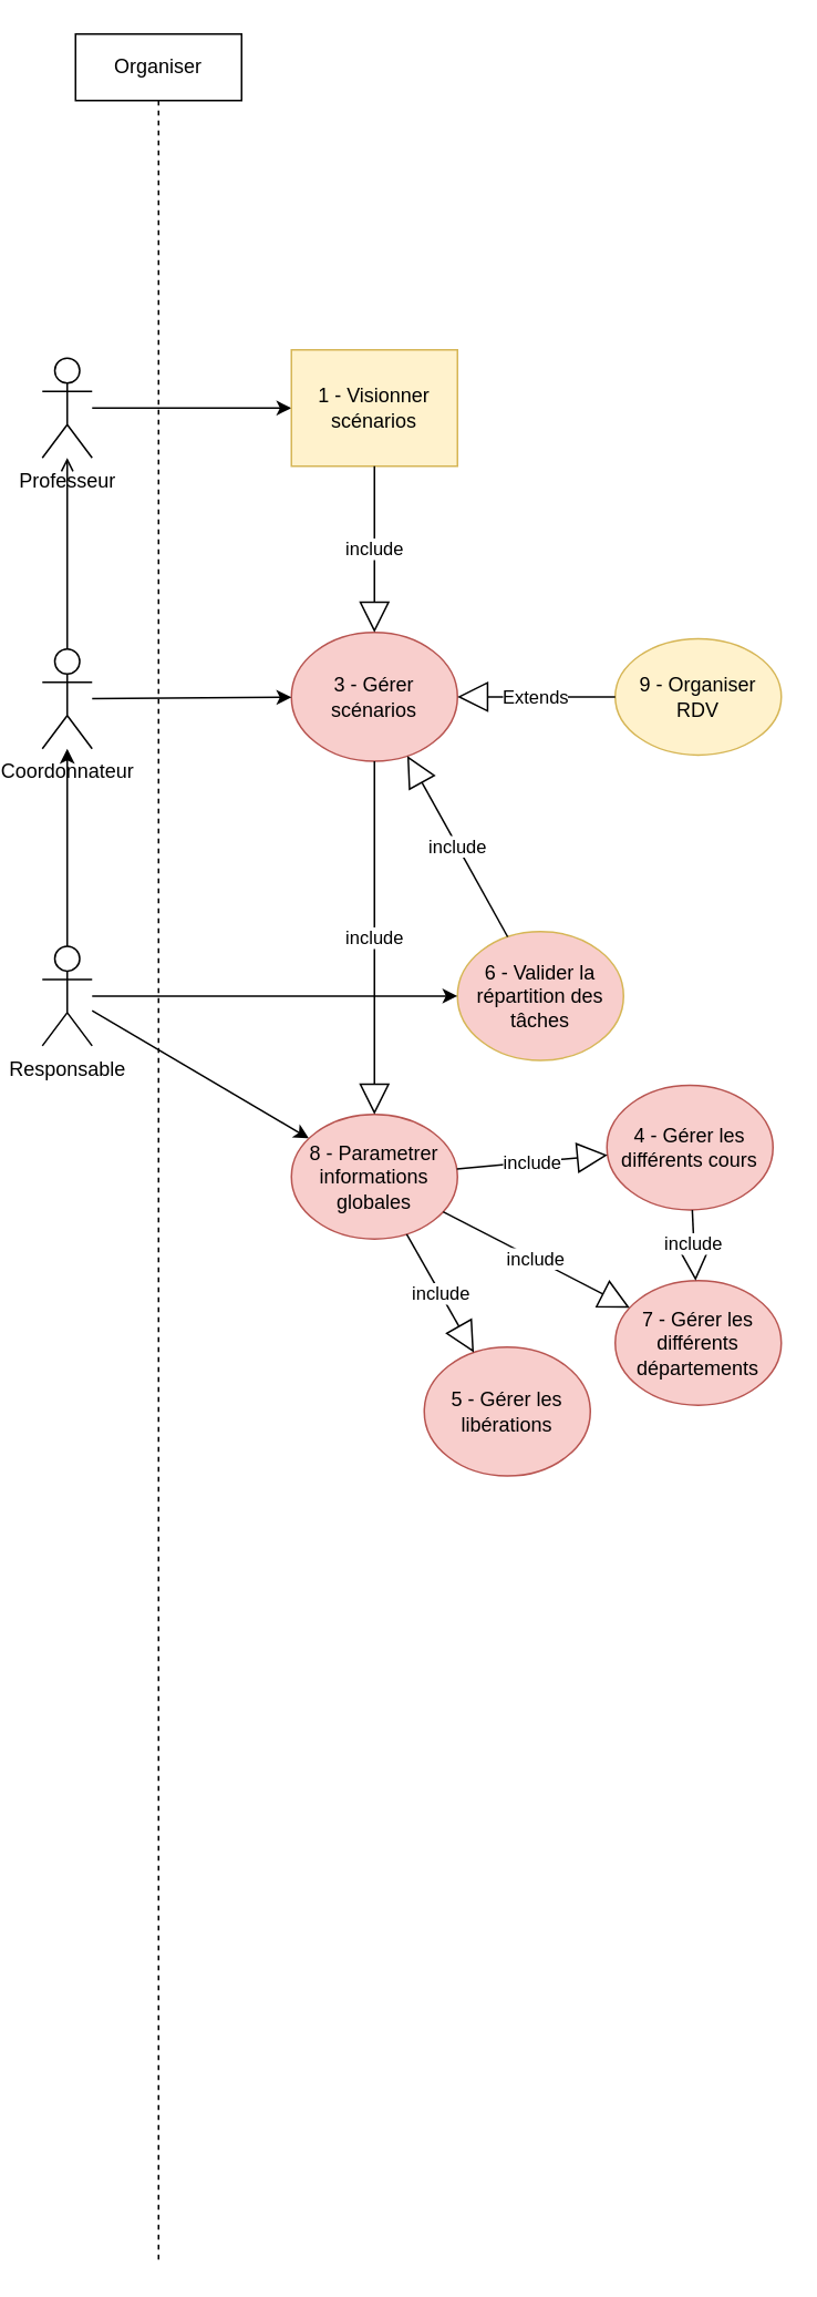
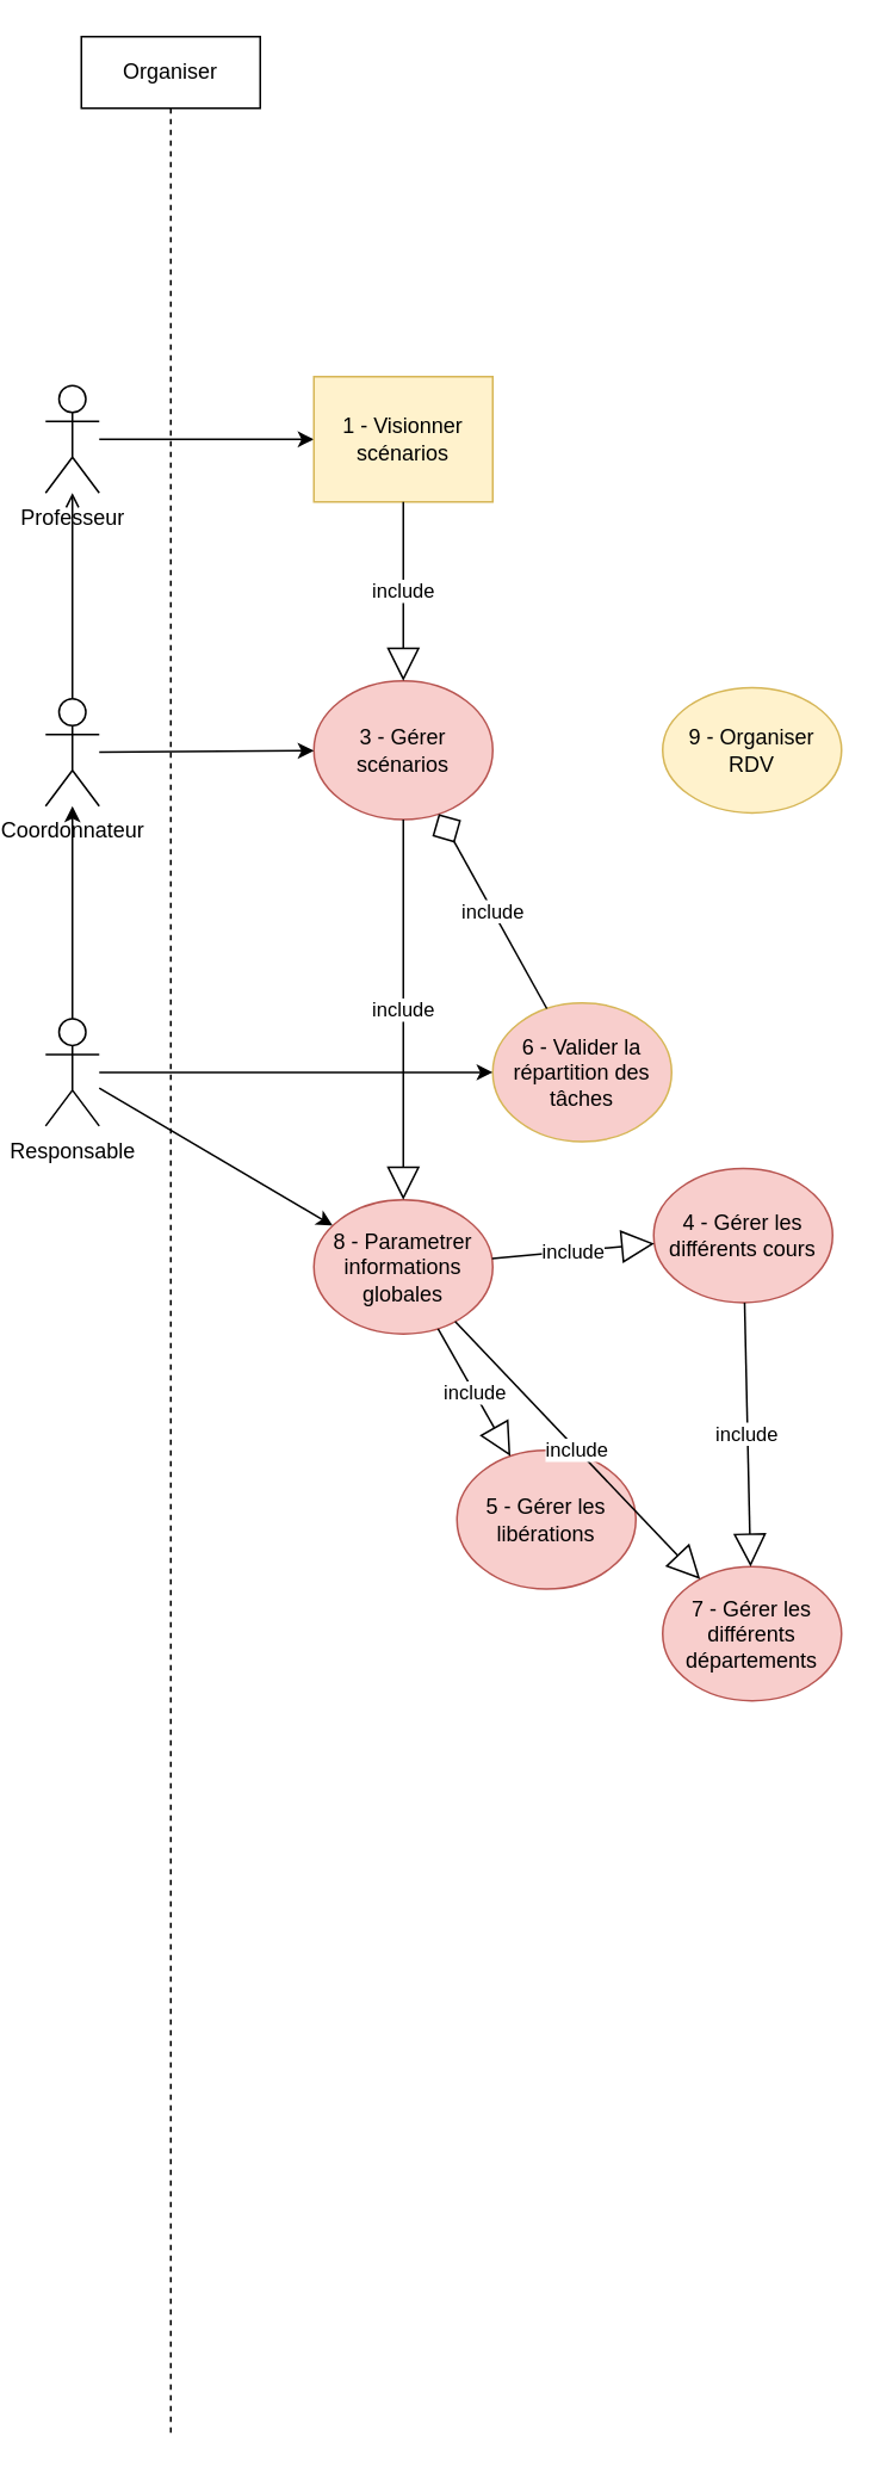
- <mxCell id="24" value="Extends" style="endArrow=block;endSize=16;endFill=0;html=1;" parent="1" source="23" target="6" edge="1"><mxGeometry width="160" relative="1" as="geometry"><mxPoint x="397.526" y="284.017" as="sourcePoint" /><mxPoint x="277.45" y="256.035" as="targetPoint" /></mxGeometry></mxCell>
- <mxCell id="16" value="include" style="endArrow=block;endSize=16;endFill=0;html=1;" parent="1" source="9" target="6" edge="1"><mxGeometry width="160" relative="1" as="geometry"><mxPoint x="330" y="570" as="sourcePoint" /><mxPoint x="392.908" y="407.398" as="targetPoint" /></mxGeometry></mxCell>
+ <mxCell id="16" value="include" style="endArrow=diamond;endSize=16;endFill=0;html=1;" parent="1" source="9" target="6" edge="1"><mxGeometry width="160" relative="1" as="geometry"><mxPoint x="330" y="570" as="sourcePoint" /><mxPoint x="392.908" y="407.398" as="targetPoint" /></mxGeometry></mxCell>
- <mxCell id="17" value="7 - Gérer les différents départements" style="ellipse;whiteSpace=wrap;html=1;fillColor=#f8cecc;strokeColor=#b85450;" parent="1" vertex="1"><mxGeometry x="365" y="770" width="100" height="75" as="geometry" /></mxCell>
+ <mxCell id="17" value="7 - Gérer les différents départements" style="ellipse;whiteSpace=wrap;html=1;fillColor=#f8cecc;strokeColor=#b85450;" parent="1" vertex="1"><mxGeometry x="365" y="875" width="100" height="75" as="geometry" /></mxCell>
